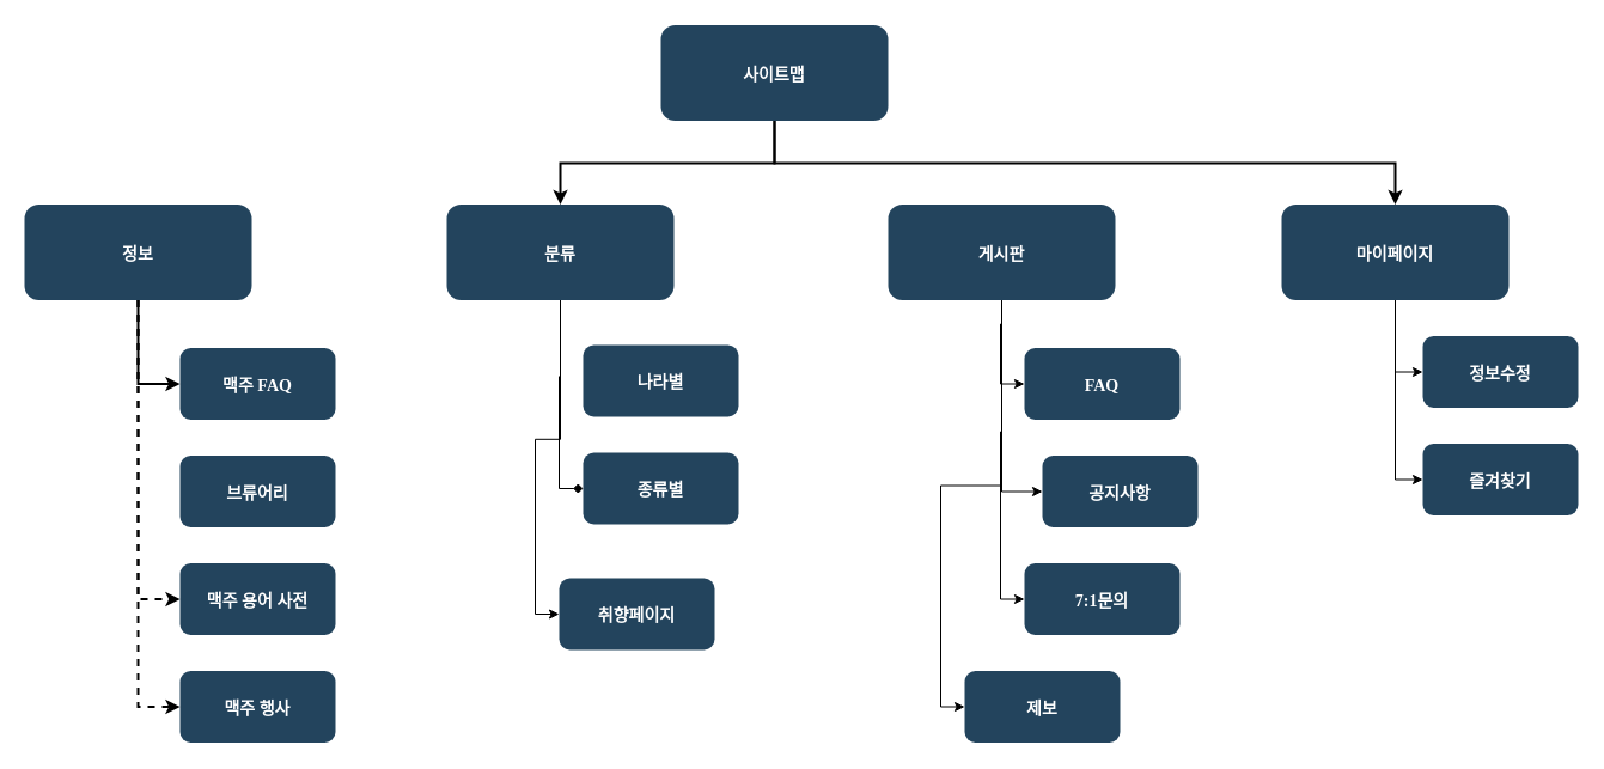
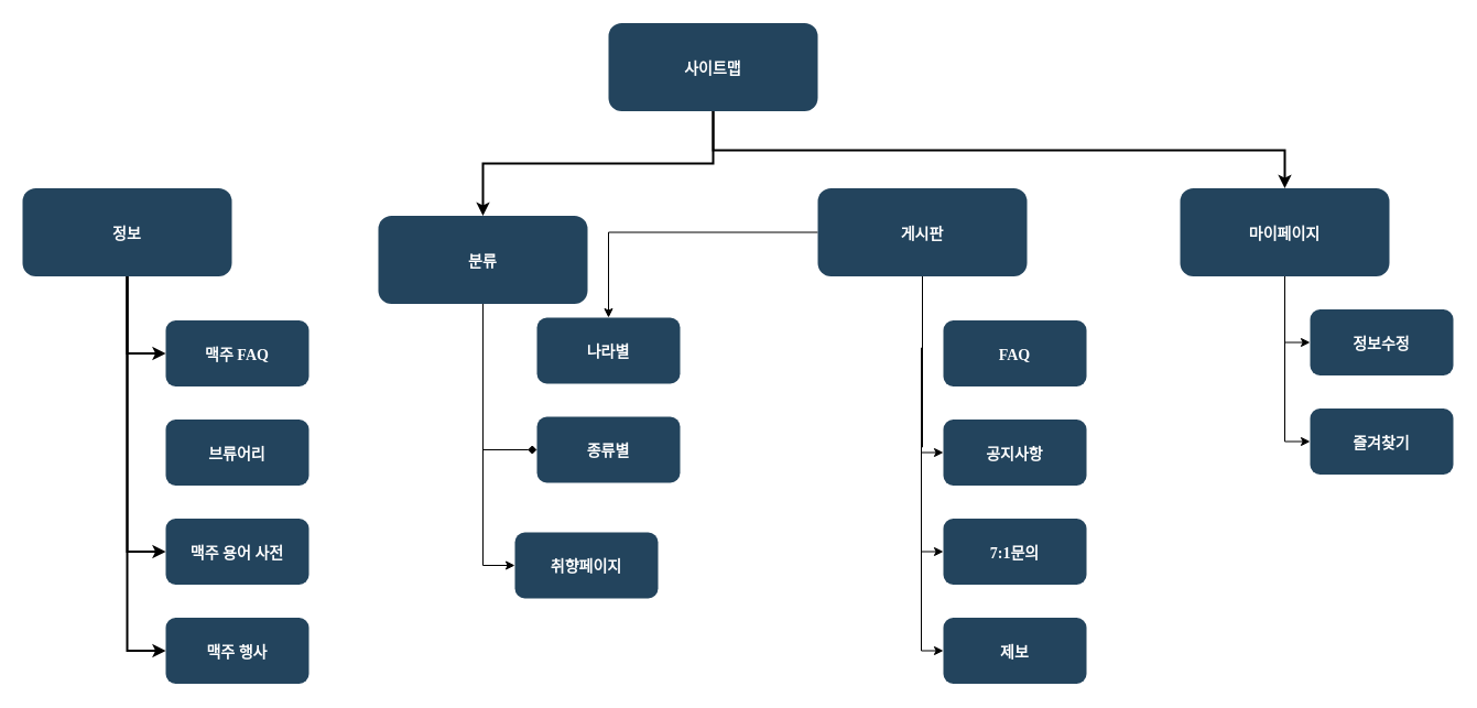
- <mxCell id="14" value="분류" style="rounded=1;fillColor=#23445D;gradientColor=none;strokeColor=none;fontColor=#FFFFFF;fontStyle=1;fontFamily=Tahoma;fontSize=14" parent="1" vertex="1"><mxGeometry x="373" y="170.5" width="190" height="80" as="geometry" /></mxCell>
+ <mxCell id="14" value="분류" style="rounded=1;fillColor=#23445D;gradientColor=none;strokeColor=none;fontColor=#FFFFFF;fontStyle=1;fontFamily=Tahoma;fontSize=14" parent="1" vertex="1"><mxGeometry x="343" y="195.5" width="190" height="80" as="geometry" /></mxCell>
- <mxCell id="7" style="edgeStyle=orthogonalEdgeStyle;rounded=0;orthogonalLoop=1;jettySize=auto;html=1;entryX=0;entryY=0.5;entryDx=0;entryDy=0;" edge="1" parent="1" source="11" target="23"><mxGeometry relative="1" as="geometry" /></mxCell>
+ <mxCell id="7" style="edgeStyle=orthogonalEdgeStyle;rounded=0;orthogonalLoop=1;jettySize=auto;html=1;" edge="1" parent="1" source="11" target="20"><mxGeometry relative="1" as="geometry" /></mxCell>
- <mxCell id="24" value="공지사항" style="rounded=1;fillColor=#23445D;gradientColor=none;strokeColor=none;fontColor=#FFFFFF;fontStyle=1;fontFamily=Tahoma;fontSize=14" parent="1" vertex="1"><mxGeometry x="871" y="380.5" width="130" height="60" as="geometry" /></mxCell>
+ <mxCell id="24" value="공지사항" style="rounded=1;fillColor=#23445D;gradientColor=none;strokeColor=none;fontColor=#FFFFFF;fontStyle=1;fontFamily=Tahoma;fontSize=14" parent="1" vertex="1"><mxGeometry x="856" y="380.5" width="130" height="60" as="geometry" /></mxCell>
- <mxCell id="30" value="" style="edgeStyle=elbowEdgeStyle;elbow=horizontal;strokeWidth=2;rounded=0;dashed=1;" parent="1" source="15" target="18" edge="1"><mxGeometry x="95" y="135.5" width="100" height="100" as="geometry"><mxPoint x="-110" y="70.5" as="sourcePoint" /><mxPoint x="-10" y="-29.5" as="targetPoint" /><Array as="points"><mxPoint x="115" y="360.5" /></Array></mxGeometry></mxCell>
+ <mxCell id="30" value="" style="edgeStyle=elbowEdgeStyle;elbow=horizontal;strokeWidth=2;rounded=0" parent="1" source="15" target="18" edge="1"><mxGeometry x="95" y="135.5" width="100" height="100" as="geometry"><mxPoint x="-110" y="70.5" as="sourcePoint" /><mxPoint x="-10" y="-29.5" as="targetPoint" /><Array as="points"><mxPoint x="115" y="360.5" /></Array></mxGeometry></mxCell>
- <mxCell id="31" value="" style="edgeStyle=elbowEdgeStyle;elbow=horizontal;strokeWidth=2;rounded=0;dashed=1;" parent="1" source="15" target="19" edge="1"><mxGeometry x="95" y="135.5" width="100" height="100" as="geometry"><mxPoint x="-110" y="70.5" as="sourcePoint" /><mxPoint x="-10" y="-29.5" as="targetPoint" /><Array as="points"><mxPoint x="115" y="410.5" /></Array></mxGeometry></mxCell>
+ <mxCell id="31" value="" style="edgeStyle=elbowEdgeStyle;elbow=horizontal;strokeWidth=2;rounded=0" parent="1" source="15" target="19" edge="1"><mxGeometry x="95" y="135.5" width="100" height="100" as="geometry"><mxPoint x="-110" y="70.5" as="sourcePoint" /><mxPoint x="-10" y="-29.5" as="targetPoint" /><Array as="points"><mxPoint x="115" y="410.5" /></Array></mxGeometry></mxCell>
- <mxCell id="32" value="제보" style="rounded=1;fillColor=#23445D;gradientColor=none;strokeColor=none;fontColor=#FFFFFF;fontStyle=1;fontFamily=Tahoma;fontSize=14" vertex="1" parent="1"><mxGeometry x="806" y="560.5" width="130" height="60" as="geometry" /></mxCell>
+ <mxCell id="32" value="제보" style="rounded=1;fillColor=#23445D;gradientColor=none;strokeColor=none;fontColor=#FFFFFF;fontStyle=1;fontFamily=Tahoma;fontSize=14" vertex="1" parent="1"><mxGeometry x="856" y="560.5" width="130" height="60" as="geometry" /></mxCell>
